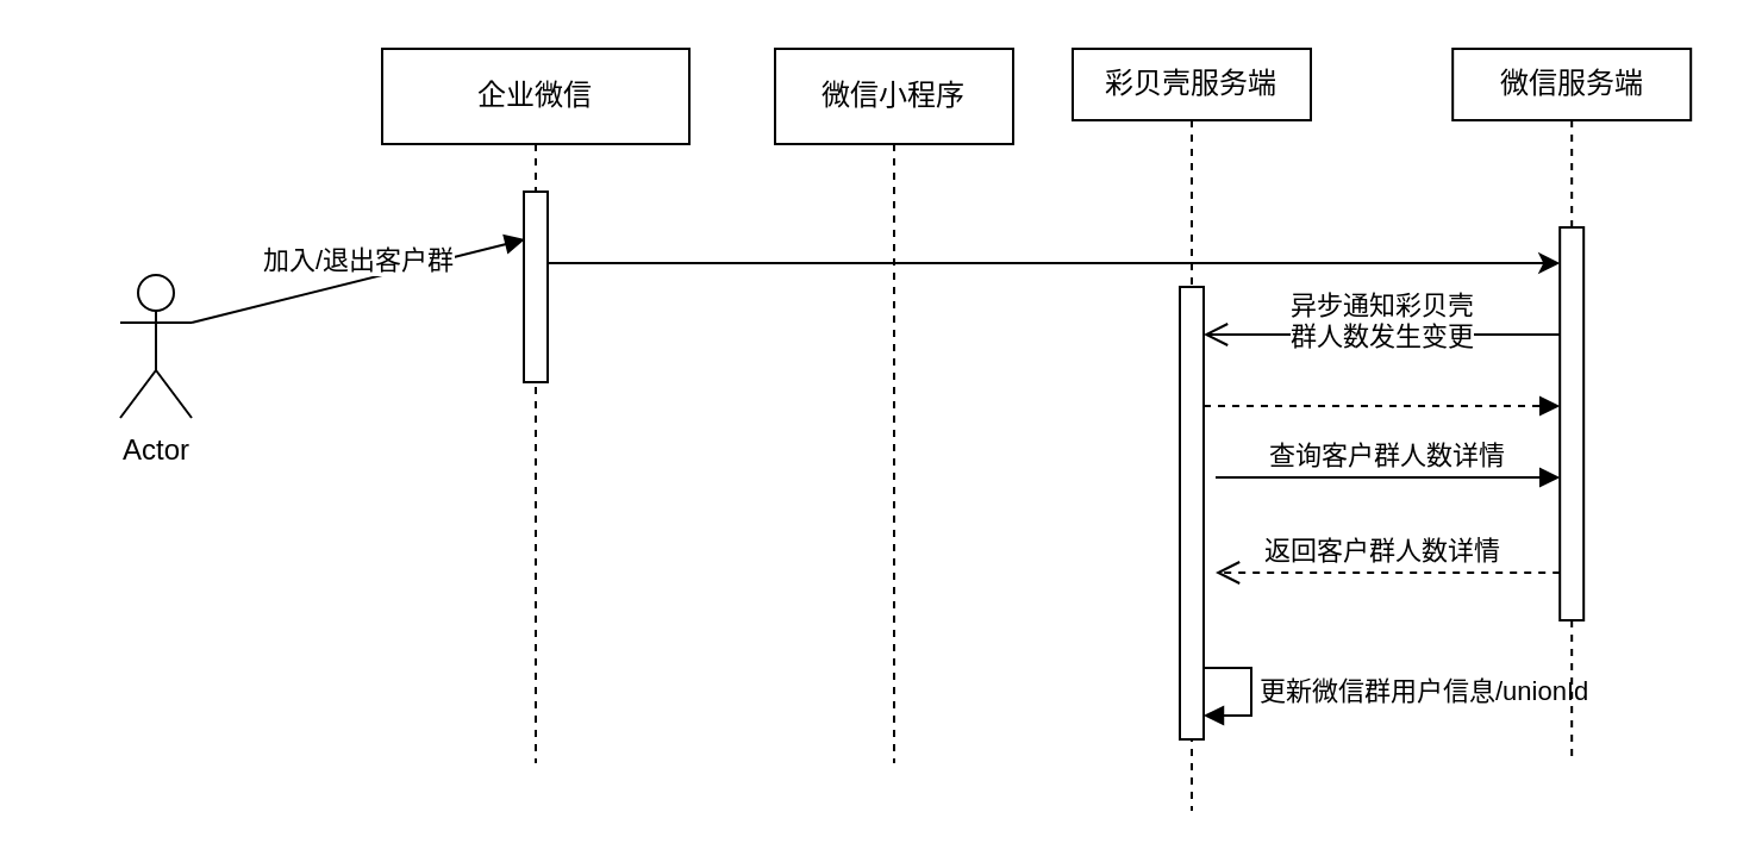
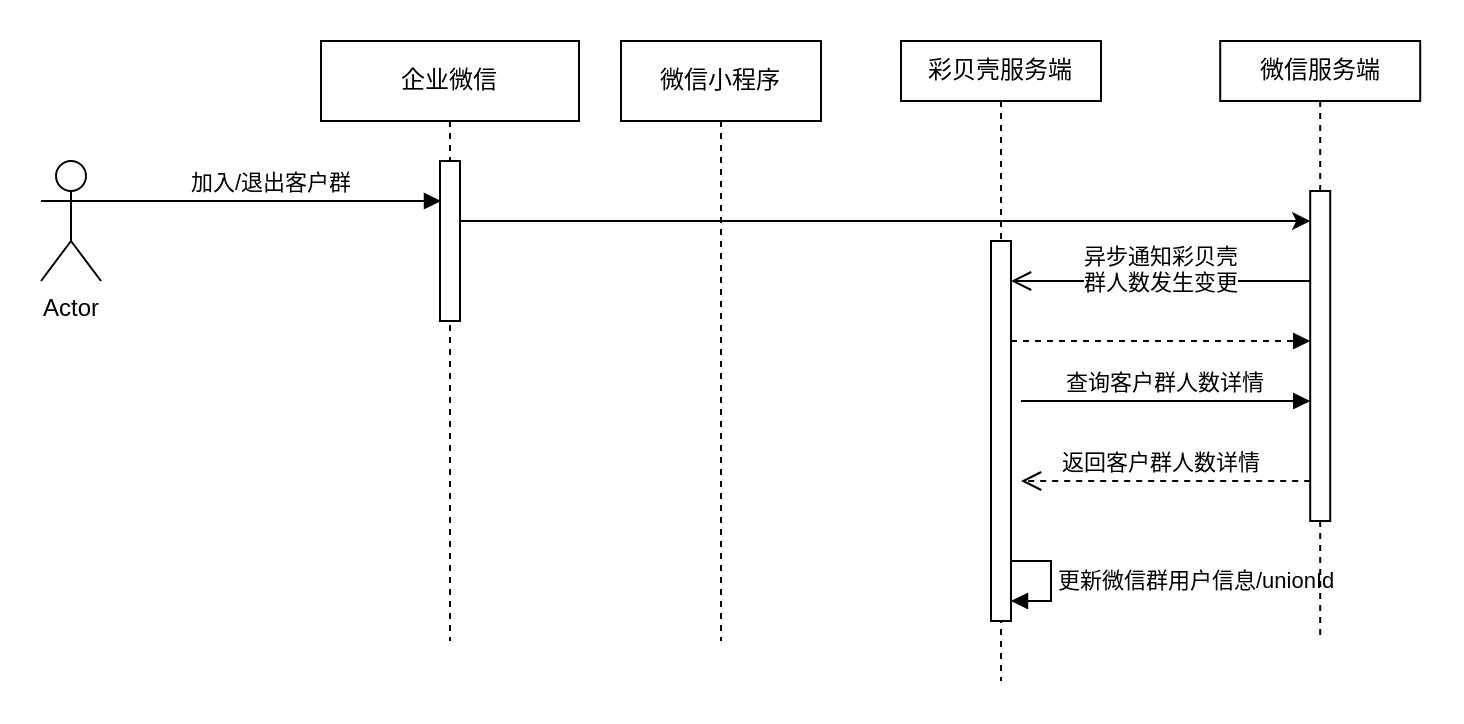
- <mxCell id="5" value="Actor" style="shape=umlActor;verticalLabelPosition=bottom;verticalAlign=top;html=1;" vertex="1" parent="1"><mxGeometry x="50" y="115" width="30" height="60" as="geometry" /></mxCell>
+ <mxCell id="5" value="Actor" style="shape=umlActor;verticalLabelPosition=bottom;verticalAlign=top;html=1;" vertex="1" parent="1"><mxGeometry x="20" y="80" width="30" height="60" as="geometry" /></mxCell>
- <mxCell id="6" value="微信小程序" style="shape=umlLifeline;perimeter=lifelinePerimeter;whiteSpace=wrap;html=1;container=1;collapsible=0;recursiveResize=0;outlineConnect=0;" vertex="1" parent="1"><mxGeometry x="325" y="20" width="100" height="300" as="geometry" /></mxCell>
+ <mxCell id="6" value="微信小程序" style="shape=umlLifeline;perimeter=lifelinePerimeter;whiteSpace=wrap;html=1;container=1;collapsible=0;recursiveResize=0;outlineConnect=0;" vertex="1" parent="1"><mxGeometry x="310" y="20" width="100" height="300" as="geometry" /></mxCell>
